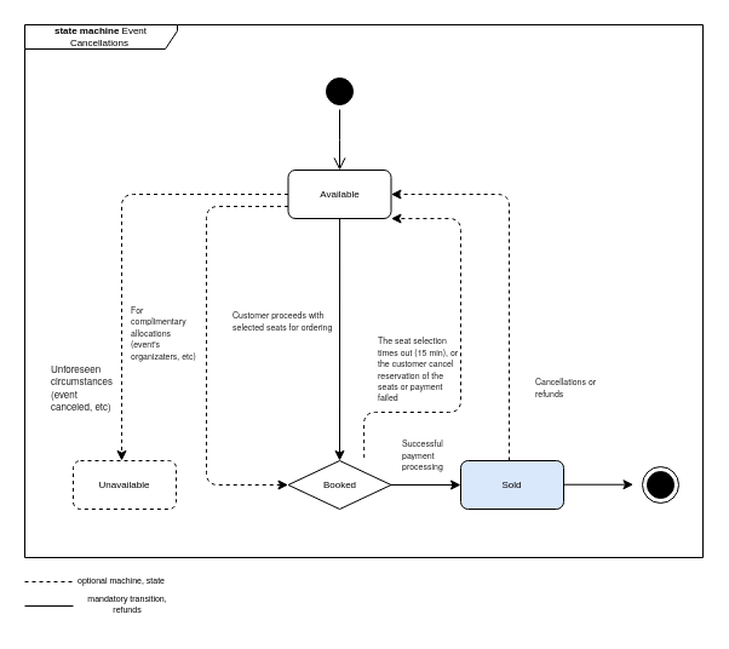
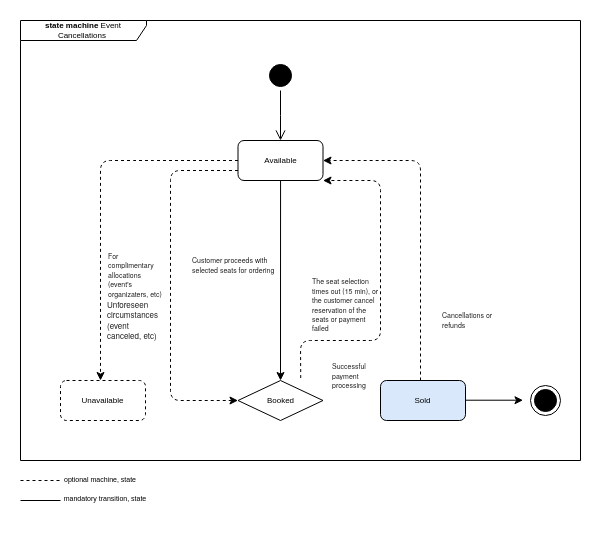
- <mxCell id="18" value="&lt;span style=&quot;color: rgb(31, 31, 31); font-family: &amp;quot;Google Sans&amp;quot;, &amp;quot;Helvetica Neue&amp;quot;, sans-serif; background-color: rgb(255, 255, 255);&quot; data-sider-select-id=&quot;218b875b-02a1-4d87-8d80-e8fbd3636ebe&quot;&gt;&lt;font style=&quot;font-size: 8px;&quot; data-sider-select-id=&quot;67a11f57-f3c3-45d6-ae2a-2247ecbcfeaa&quot;&gt;Unforeseen circumstances (event canceled, etc)&lt;/font&gt;&lt;/span&gt;" style="text;html=1;strokeColor=none;fillColor=none;align=left;verticalAlign=middle;whiteSpace=wrap;rounded=0;fontSize=7;" parent="1" vertex="1"><mxGeometry x="40" y="300" width="60" height="40" as="geometry" /></mxCell>
+ <mxCell id="18" value="&lt;span style=&quot;color: rgb(31, 31, 31); font-family: &amp;quot;Google Sans&amp;quot;, &amp;quot;Helvetica Neue&amp;quot;, sans-serif; background-color: rgb(255, 255, 255);&quot; data-sider-select-id=&quot;218b875b-02a1-4d87-8d80-e8fbd3636ebe&quot;&gt;&lt;font style=&quot;font-size: 8px;&quot; data-sider-select-id=&quot;67a11f57-f3c3-45d6-ae2a-2247ecbcfeaa&quot;&gt;Unforeseen circumstances (event canceled, etc)&lt;/font&gt;&lt;/span&gt;" style="text;html=1;strokeColor=none;fillColor=none;align=left;verticalAlign=middle;whiteSpace=wrap;rounded=0;fontSize=7;" parent="1" vertex="1"><mxGeometry x="105" y="300" width="60" height="40" as="geometry" /></mxCell>
- <mxCell id="10" value="" style="endArrow=classic;html=1;rounded=0;strokeColor=#000000;fontSize=8;exitX=1;exitY=0.5;exitDx=0;exitDy=0;entryX=0;entryY=0.5;entryDx=0;entryDy=0;" parent="1" source="6" target="7" edge="1"><mxGeometry width="50" height="50" relative="1" as="geometry"><mxPoint x="310" y="430" as="sourcePoint" /><mxPoint x="360" y="380" as="targetPoint" /></mxGeometry></mxCell>
- <mxCell id="26" value="mandatory transition, refunds" style="text;html=1;strokeColor=none;fillColor=none;align=center;verticalAlign=middle;whiteSpace=wrap;rounded=0;strokeWidth=0;fontSize=7;" parent="1" vertex="1"><mxGeometry x="60" y="484" width="90" height="30" as="geometry" /></mxCell>
+ <mxCell id="26" value="mandatory transition, state" style="text;html=1;strokeColor=none;fillColor=none;align=center;verticalAlign=middle;whiteSpace=wrap;rounded=0;strokeWidth=0;fontSize=7;" parent="1" vertex="1"><mxGeometry x="60" y="484" width="90" height="30" as="geometry" /></mxCell>
